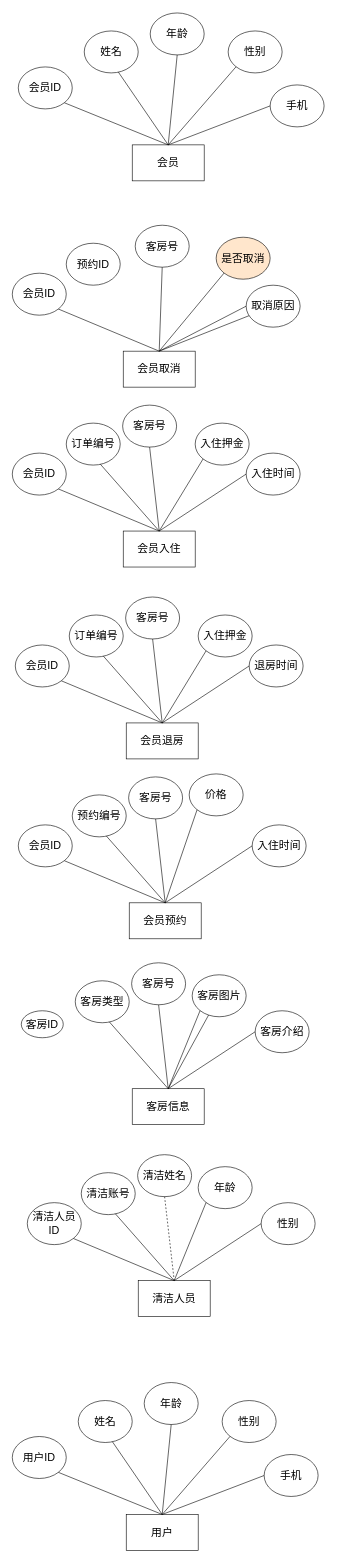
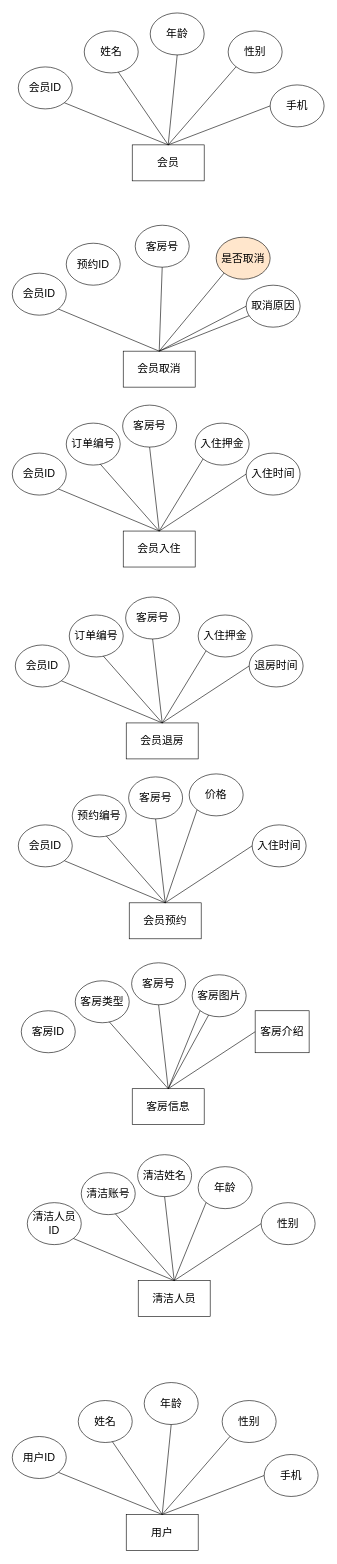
- <mxCell id="69" value="&lt;span style=&quot;font-size: 18px;&quot;&gt;客房ID&lt;/span&gt;" style="ellipse;whiteSpace=wrap;html=1;" vertex="1" parent="1"><mxGeometry x="35" y="1684" width="70" height="45" as="geometry" /></mxCell>
+ <mxCell id="69" value="&lt;span style=&quot;font-size: 18px;&quot;&gt;客房ID&lt;/span&gt;" style="ellipse;whiteSpace=wrap;html=1;" vertex="1" parent="1"><mxGeometry x="35" y="1684" width="90" height="70" as="geometry" /></mxCell>
- <mxCell id="73" value="&lt;font style=&quot;font-size: 18px;&quot;&gt;客房介绍&lt;/font&gt;" style="ellipse;whiteSpace=wrap;html=1;" vertex="1" parent="1"><mxGeometry x="425" y="1684" width="90" height="70" as="geometry" /></mxCell>
+ <mxCell id="73" value="&lt;font style=&quot;font-size: 18px;&quot;&gt;客房介绍&lt;/font&gt;" style="whiteSpace=wrap;html=1;rounded=0;" vertex="1" parent="1"><mxGeometry x="425" y="1684" width="90" height="70" as="geometry" /></mxCell>
- <mxCell id="87" value="" style="endArrow=none;html=1;rounded=0;entryX=0.5;entryY=1;entryDx=0;entryDy=0;exitX=0.5;exitY=0;exitDx=0;exitDy=0;dashed=1;" edge="1" parent="1" source="79" target="82"><mxGeometry width="50" height="50" relative="1" as="geometry"><mxPoint x="300" y="2144" as="sourcePoint" /><mxPoint x="217" y="2023" as="targetPoint" /></mxGeometry></mxCell>
+ <mxCell id="87" value="" style="endArrow=none;html=1;rounded=0;entryX=0.5;entryY=1;entryDx=0;entryDy=0;exitX=0.5;exitY=0;exitDx=0;exitDy=0;" edge="1" parent="1" source="79" target="82"><mxGeometry width="50" height="50" relative="1" as="geometry"><mxPoint x="300" y="2144" as="sourcePoint" /><mxPoint x="217" y="2023" as="targetPoint" /></mxGeometry></mxCell>
